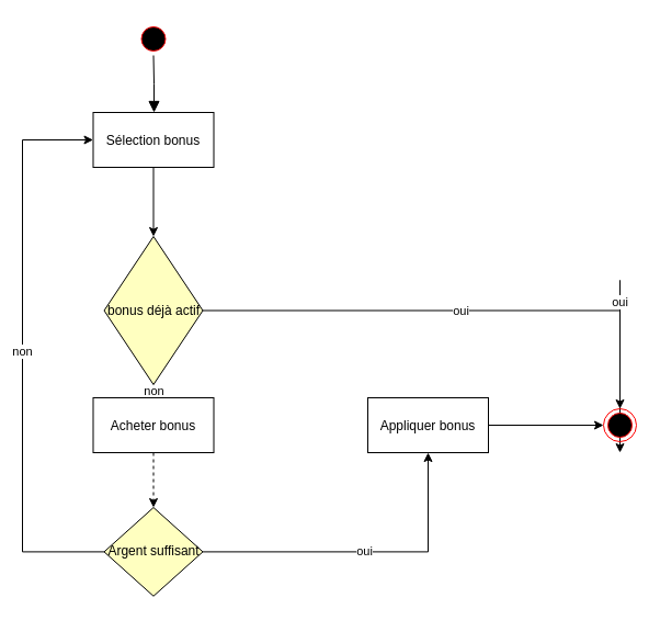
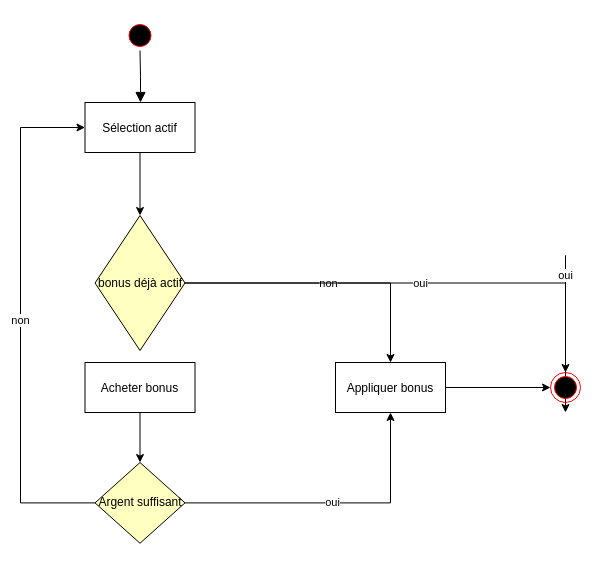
- <mxCell id="5" value="Sélection bonus" style="" parent="1" vertex="1"><mxGeometry x="84.5" y="102" width="110" height="50" as="geometry" /></mxCell>
+ <mxCell id="5" value="Sélection actif" style="" parent="1" vertex="1"><mxGeometry x="84.5" y="102" width="110" height="50" as="geometry" /></mxCell>
- <mxCell id="7" value="non" style="edgeStyle=orthogonalEdgeStyle;rounded=0;orthogonalLoop=1;jettySize=auto;html=1;" parent="1" source="8" target="12" edge="1"><mxGeometry relative="1" as="geometry"><mxPoint x="139.6" y="372.095" as="targetPoint" /></mxGeometry></mxCell>
+ <mxCell id="7" value="non" style="edgeStyle=orthogonalEdgeStyle;rounded=0;orthogonalLoop=1;jettySize=auto;html=1;" parent="1" source="8" target="10" edge="1"><mxGeometry relative="1" as="geometry"><mxPoint x="139.6" y="372.095" as="targetPoint" /></mxGeometry></mxCell>
- <mxCell id="11" value="" style="edgeStyle=orthogonalEdgeStyle;rounded=0;orthogonalLoop=1;jettySize=auto;html=1;dashed=1;" edge="1" parent="1" source="12" target="15"><mxGeometry relative="1" as="geometry" /></mxCell>
+ <mxCell id="11" value="" style="edgeStyle=orthogonalEdgeStyle;rounded=0;orthogonalLoop=1;jettySize=auto;html=1;" edge="1" parent="1" source="12" target="15"><mxGeometry relative="1" as="geometry" /></mxCell>
